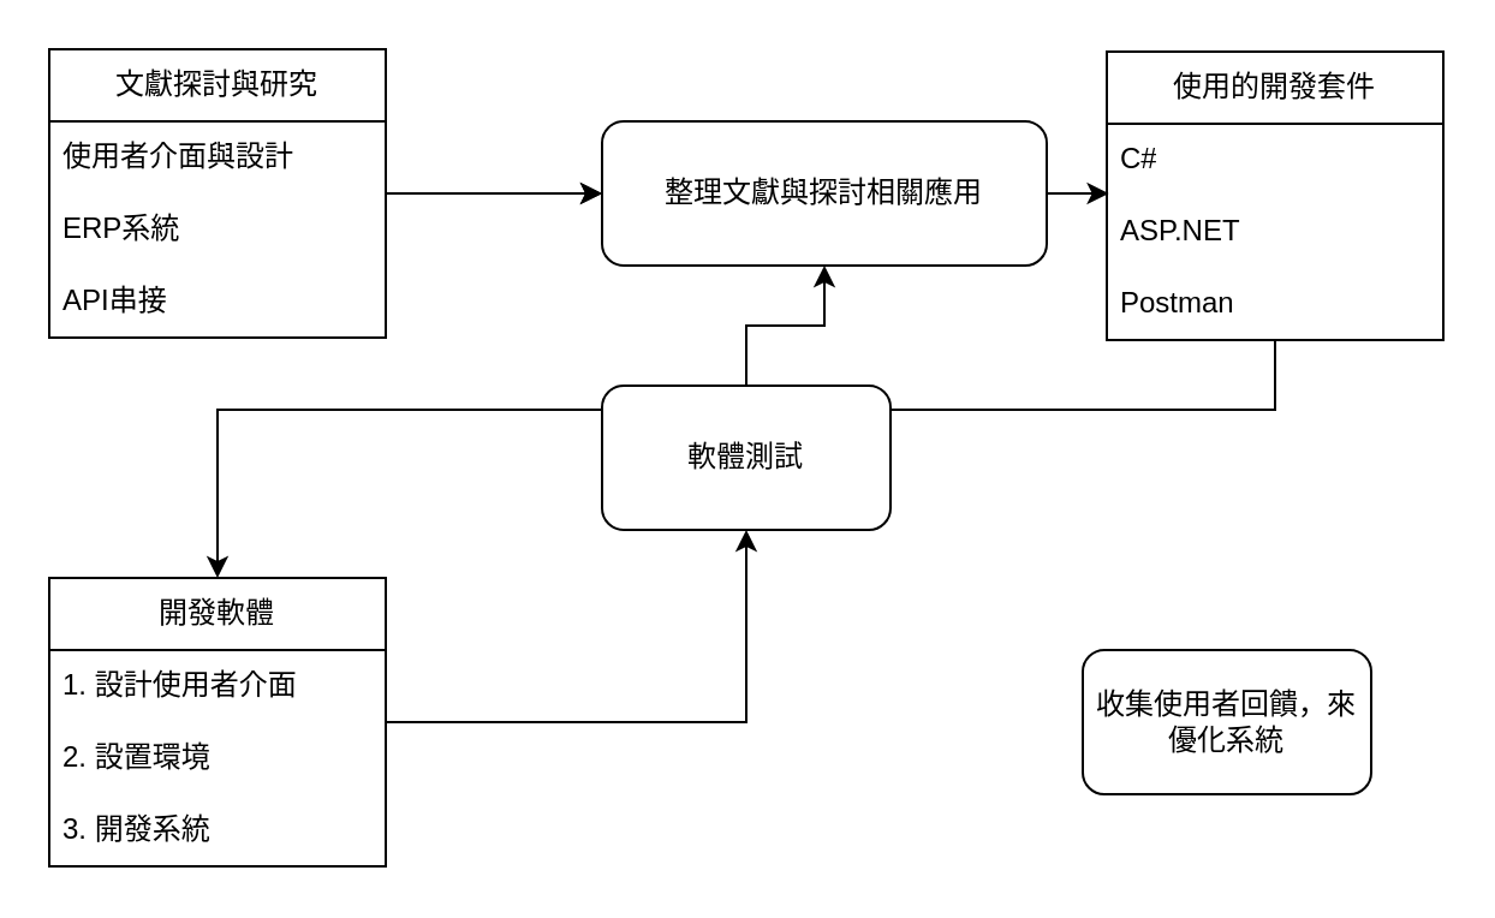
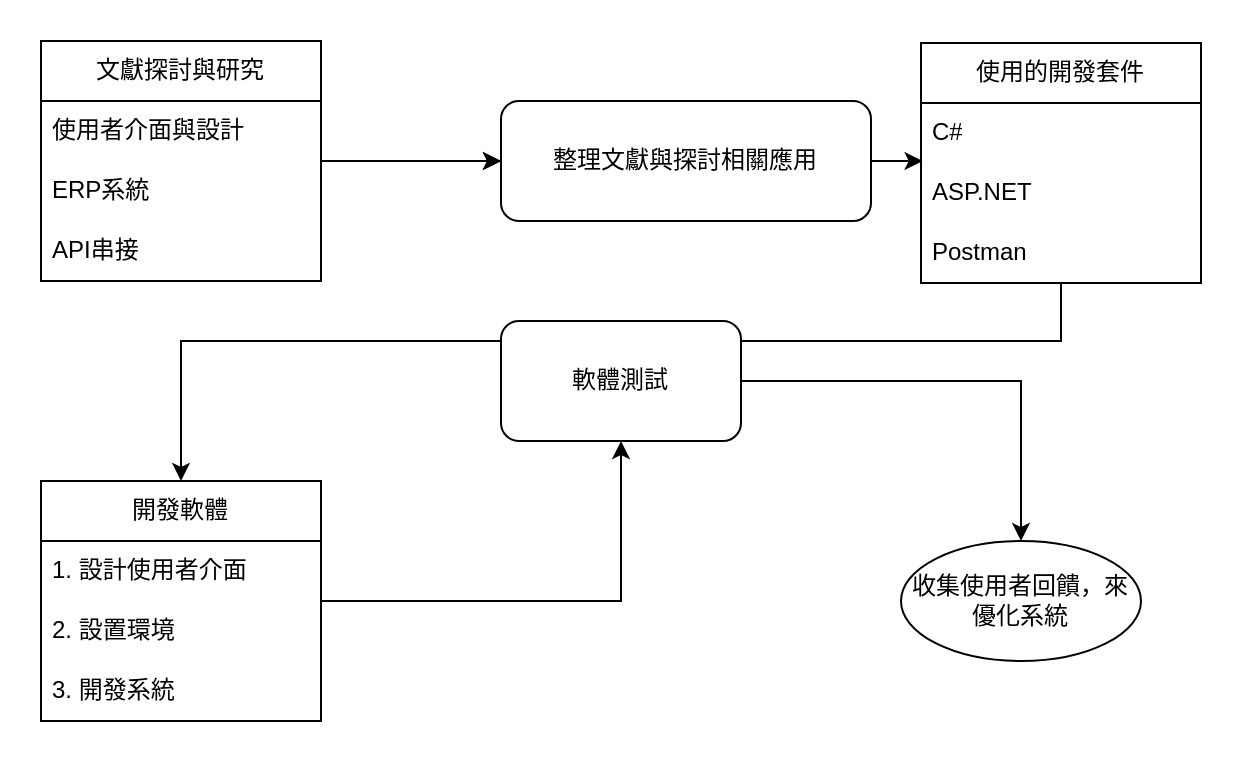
- <mxCell id="20" value="" style="edgeStyle=orthogonalEdgeStyle;rounded=0;orthogonalLoop=1;jettySize=auto;html=1;" edge="1" parent="1" source="21" target="9"><mxGeometry relative="1" as="geometry" /></mxCell>
+ <mxCell id="20" value="" style="edgeStyle=orthogonalEdgeStyle;rounded=0;orthogonalLoop=1;jettySize=auto;html=1;" edge="1" parent="1" source="21" target="22"><mxGeometry relative="1" as="geometry" /></mxCell>
- <mxCell id="22" value="收集使用者回饋，來優化系統" style="rounded=1;whiteSpace=wrap;html=1;" vertex="1" parent="1"><mxGeometry x="450" y="270" width="120" height="60" as="geometry" /></mxCell>
+ <mxCell id="22" value="收集使用者回饋，來優化系統" style="ellipse;whiteSpace=wrap;html=1;" vertex="1" parent="1"><mxGeometry x="450" y="270" width="120" height="60" as="geometry" /></mxCell>
